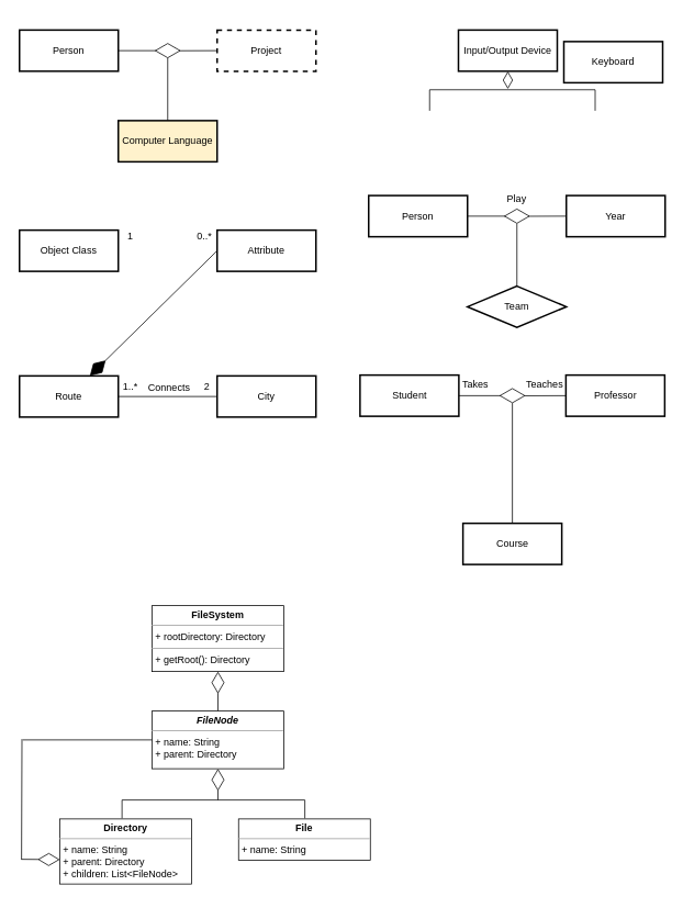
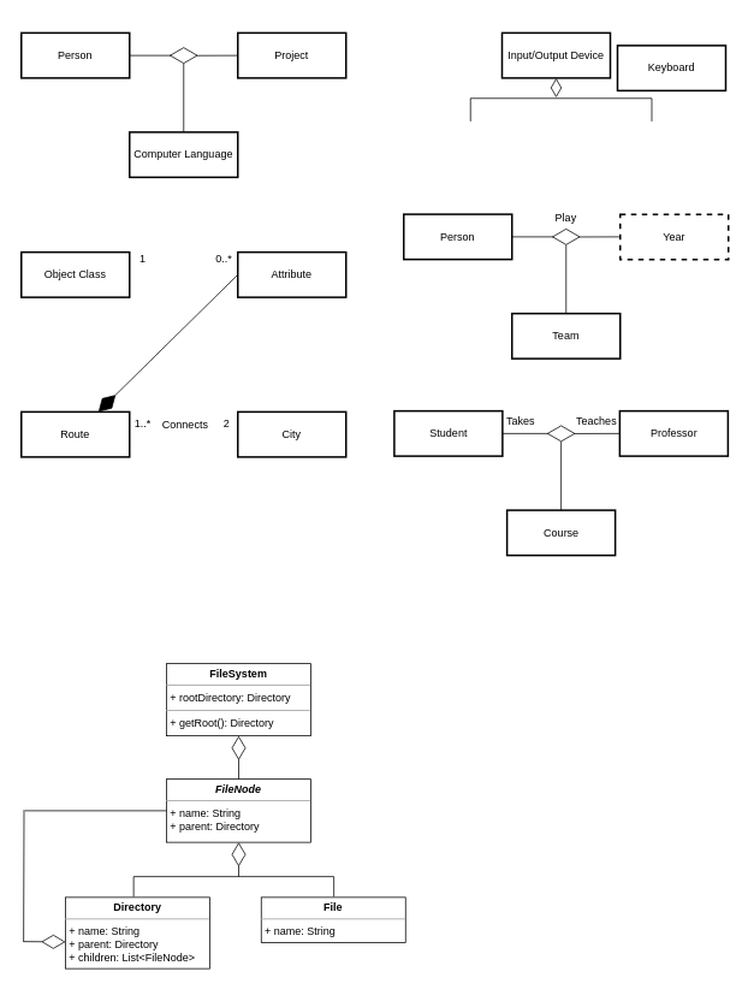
- <mxCell id="3" value="Project" style="rounded=0;whiteSpace=wrap;html=1;strokeWidth=2;dashed=1;" vertex="1" parent="1"><mxGeometry x="260" y="36" width="120" height="50" as="geometry" /></mxCell>
+ <mxCell id="3" value="Project" style="rounded=0;whiteSpace=wrap;html=1;strokeWidth=2;" vertex="1" parent="1"><mxGeometry x="260" y="36" width="120" height="50" as="geometry" /></mxCell>
- <mxCell id="4" value="Computer Language" style="rounded=0;whiteSpace=wrap;html=1;strokeWidth=2;fillColor=#fff2cc;" vertex="1" parent="1"><mxGeometry x="140" y="146" width="120" height="50" as="geometry" /></mxCell>
+ <mxCell id="4" value="Computer Language" style="rounded=0;whiteSpace=wrap;html=1;strokeWidth=2;" vertex="1" parent="1"><mxGeometry x="140" y="146" width="120" height="50" as="geometry" /></mxCell>
- <mxCell id="19" value="Year" style="rounded=0;whiteSpace=wrap;html=1;strokeWidth=2;" vertex="1" parent="1"><mxGeometry x="684" y="237" width="120" height="50" as="geometry" /></mxCell>
+ <mxCell id="19" value="Year" style="rounded=0;whiteSpace=wrap;html=1;strokeWidth=2;dashed=1;" vertex="1" parent="1"><mxGeometry x="684" y="237" width="120" height="50" as="geometry" /></mxCell>
- <mxCell id="20" value="Team" style="rhombus;whiteSpace=wrap;html=1;strokeWidth=2;" vertex="1" parent="1"><mxGeometry x="564" y="347" width="120" height="50" as="geometry" /></mxCell>
+ <mxCell id="20" value="Team" style="rounded=0;whiteSpace=wrap;html=1;strokeWidth=2;" vertex="1" parent="1"><mxGeometry x="564" y="347" width="120" height="50" as="geometry" /></mxCell>
- <mxCell id="27" value="" style="endArrow=none;html=1;rounded=0;entryX=0;entryY=0.5;entryDx=0;entryDy=0;startSize=6;exitX=1;exitY=0.5;exitDx=0;exitDy=0;" edge="1" parent="1" source="26" target="28"><mxGeometry width="50" height="50" relative="1" as="geometry"><mxPoint x="171" y="487" as="sourcePoint" /><mxPoint x="186" y="484" as="targetPoint" /></mxGeometry></mxCell>
- <mxCell id="34" value="Course" style="rounded=0;whiteSpace=wrap;html=1;strokeWidth=2;" vertex="1" parent="1"><mxGeometry x="558.5" y="635" width="120" height="50" as="geometry" /></mxCell>
+ <mxCell id="34" value="Course" style="rounded=0;whiteSpace=wrap;html=1;strokeWidth=2;" vertex="1" parent="1"><mxGeometry x="558.5" y="565" width="120" height="50" as="geometry" /></mxCell>
